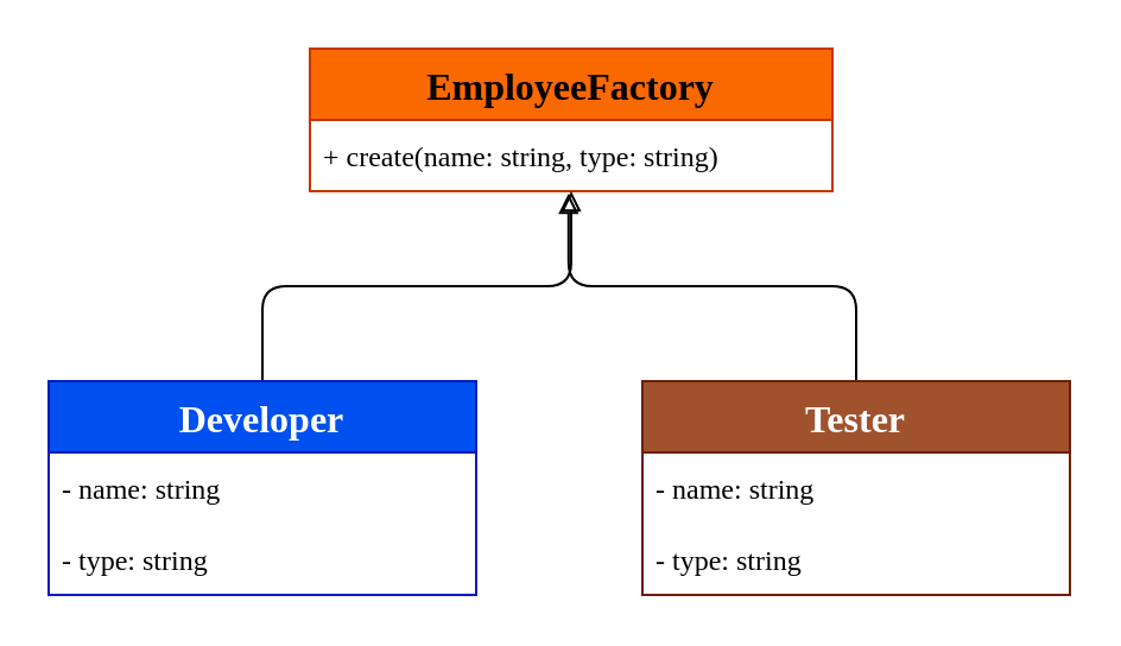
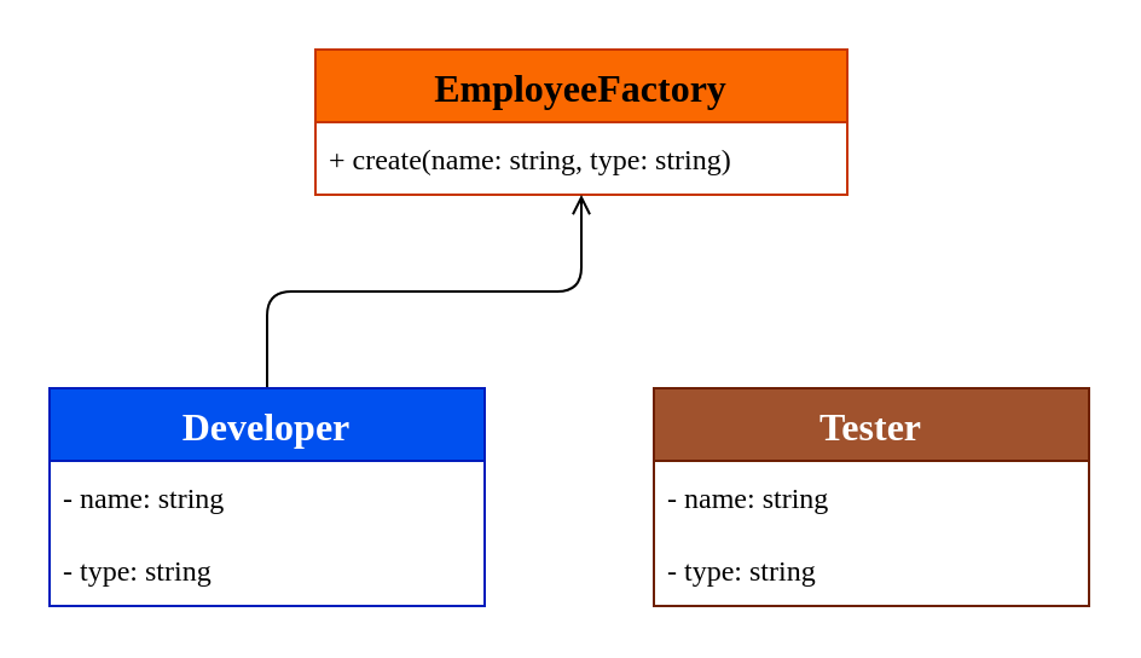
- <mxCell id="4" style="edgeStyle=orthogonalEdgeStyle;html=1;entryX=0.5;entryY=1;entryDx=0;entryDy=0;entryPerimeter=0;endArrow=block;endFill=0;" edge="1" parent="1" source="5" target="3"><mxGeometry relative="1" as="geometry" /></mxCell>
+ <mxCell id="4" style="edgeStyle=orthogonalEdgeStyle;html=1;entryX=0.5;entryY=1;entryDx=0;entryDy=0;entryPerimeter=0;endArrow=open;endFill=0;" edge="1" parent="1" source="5" target="3"><mxGeometry relative="1" as="geometry" /></mxCell>
- <mxCell id="8" style="edgeStyle=orthogonalEdgeStyle;html=1;entryX=0.495;entryY=1.033;entryDx=0;entryDy=0;entryPerimeter=0;endArrow=block;endFill=0;" edge="1" parent="1" source="9" target="3"><mxGeometry relative="1" as="geometry"><Array as="points"><mxPoint x="360" y="120" /><mxPoint x="239" y="120" /><mxPoint x="239" y="81" /></Array></mxGeometry></mxCell>
